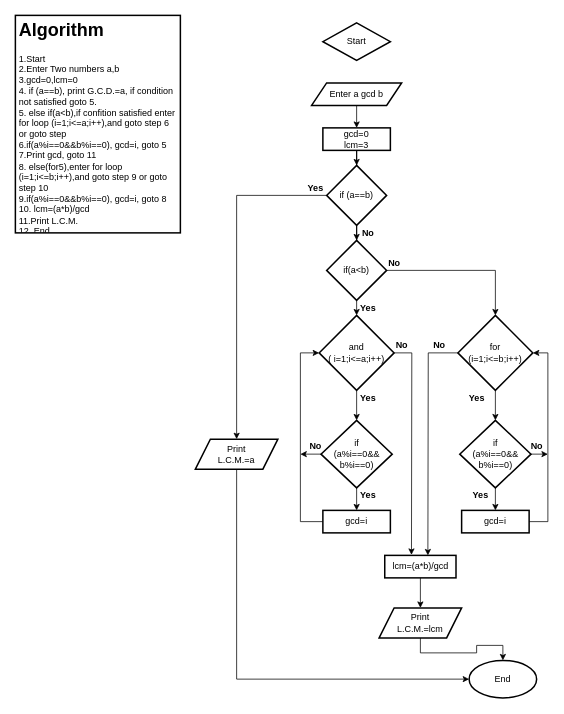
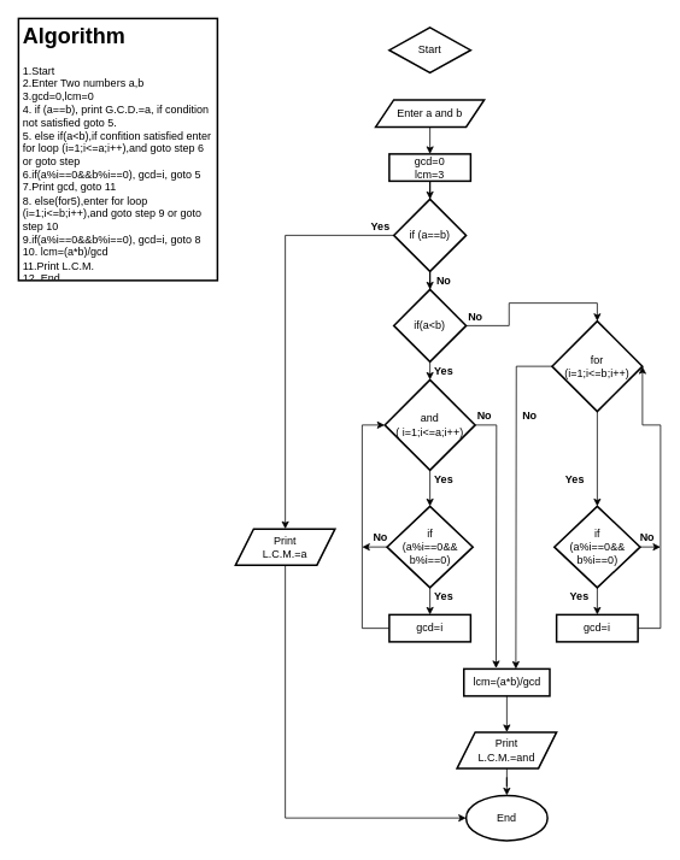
- <mxCell id="6" value="Enter a gcd b" style="shape=parallelogram;perimeter=parallelogramPerimeter;whiteSpace=wrap;html=1;fixedSize=1;strokeColor=#000000;strokeWidth=2;" vertex="1" parent="1"><mxGeometry x="415" y="110" width="120" height="30" as="geometry" /></mxCell>
+ <mxCell id="6" value="Enter a and b" style="shape=parallelogram;perimeter=parallelogramPerimeter;whiteSpace=wrap;html=1;fixedSize=1;strokeColor=#000000;strokeWidth=2;" vertex="1" parent="1"><mxGeometry x="415" y="110" width="120" height="30" as="geometry" /></mxCell>
- <mxCell id="22" value="for &lt;br&gt;(i=1;i&amp;lt;=b;i++)" style="rhombus;whiteSpace=wrap;html=1;strokeColor=#000000;strokeWidth=2;" vertex="1" parent="1"><mxGeometry x="610" y="420" width="100" height="100" as="geometry" /></mxCell>
+ <mxCell id="22" value="for &lt;br&gt;(i=1;i&amp;lt;=b;i++)" style="rhombus;whiteSpace=wrap;html=1;strokeColor=#000000;strokeWidth=2;" vertex="1" parent="1"><mxGeometry x="610" y="355" width="100" height="100" as="geometry" /></mxCell>
- <mxCell id="48" value="Print&lt;br&gt;L.C.M.=lcm" style="shape=parallelogram;perimeter=parallelogramPerimeter;whiteSpace=wrap;html=1;fixedSize=1;strokeColor=#000000;strokeWidth=2;" vertex="1" parent="1"><mxGeometry x="505" y="810" width="110" height="40" as="geometry" /></mxCell>
+ <mxCell id="48" value="Print&lt;br&gt;L.C.M.=and" style="shape=parallelogram;perimeter=parallelogramPerimeter;whiteSpace=wrap;html=1;fixedSize=1;strokeColor=#000000;strokeWidth=2;" vertex="1" parent="1"><mxGeometry x="505" y="810" width="110" height="40" as="geometry" /></mxCell>
- <mxCell id="4" value="End" style="ellipse;whiteSpace=wrap;html=1;strokeColor=#000000;strokeWidth=2;" vertex="1" parent="1"><mxGeometry x="625" y="880" width="90" height="50" as="geometry" /></mxCell>
+ <mxCell id="4" value="End" style="ellipse;whiteSpace=wrap;html=1;strokeColor=#000000;strokeWidth=2;" vertex="1" parent="1"><mxGeometry x="515" y="880" width="90" height="50" as="geometry" /></mxCell>
